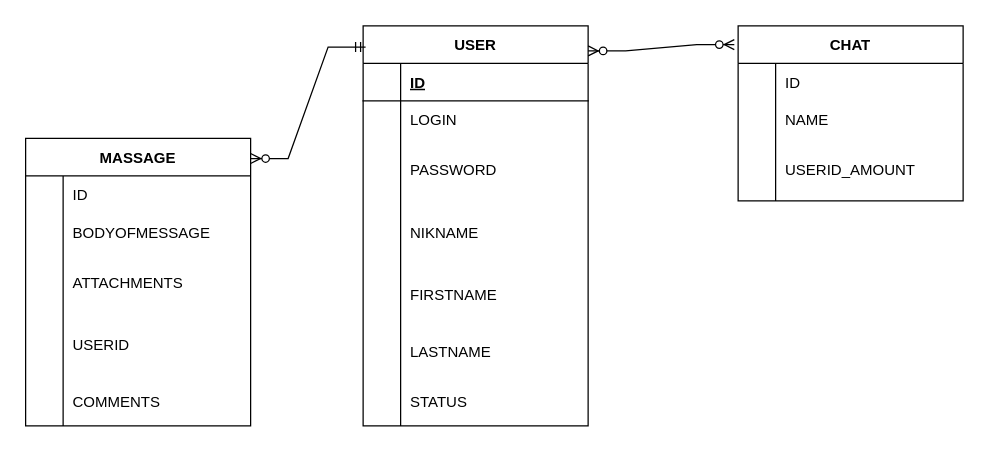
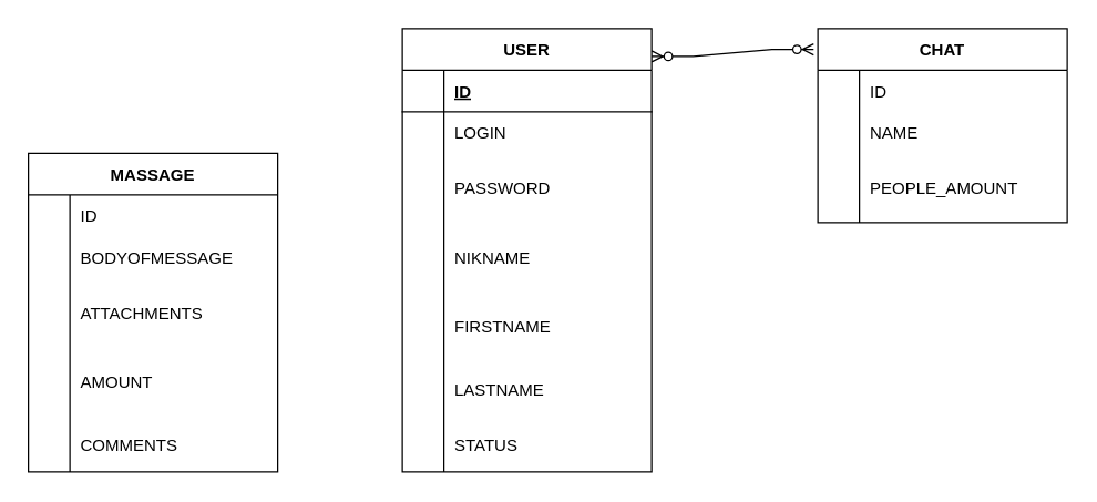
- <mxCell id="50" value="" style="edgeStyle=entityRelationEdgeStyle;fontSize=12;html=1;endArrow=ERzeroToMany;startArrow=ERmandOne;rounded=0;entryX=1;entryY=0.07;entryDx=0;entryDy=0;entryPerimeter=0;exitX=0.011;exitY=0.053;exitDx=0;exitDy=0;exitPerimeter=0;" edge="1" parent="1" source="2" target="34"><mxGeometry width="100" height="100" relative="1" as="geometry"><mxPoint x="440" y="70" as="sourcePoint" /><mxPoint x="510" y="210" as="targetPoint" /></mxGeometry></mxCell>
- <mxCell id="33" value="USERID_AMOUNT" style="shape=partialRectangle;connectable=0;fillColor=none;top=0;left=0;bottom=0;right=0;align=left;spacingLeft=6;overflow=hidden;" parent="31" vertex="1"><mxGeometry x="30" width="150" height="50" as="geometry"><mxRectangle width="150" height="50" as="alternateBounds" /></mxGeometry></mxCell>
+ <mxCell id="33" value="PEOPLE_AMOUNT" style="shape=partialRectangle;connectable=0;fillColor=none;top=0;left=0;bottom=0;right=0;align=left;spacingLeft=6;overflow=hidden;" parent="31" vertex="1"><mxGeometry x="30" width="150" height="50" as="geometry"><mxRectangle width="150" height="50" as="alternateBounds" /></mxGeometry></mxCell>
- <mxCell id="46" value="USERID" style="shape=partialRectangle;connectable=0;fillColor=none;top=0;left=0;bottom=0;right=0;align=left;spacingLeft=6;overflow=hidden;" parent="44" vertex="1"><mxGeometry x="30" width="150" height="50" as="geometry"><mxRectangle width="150" height="50" as="alternateBounds" /></mxGeometry></mxCell>
+ <mxCell id="46" value="AMOUNT" style="shape=partialRectangle;connectable=0;fillColor=none;top=0;left=0;bottom=0;right=0;align=left;spacingLeft=6;overflow=hidden;" parent="44" vertex="1"><mxGeometry x="30" width="150" height="50" as="geometry"><mxRectangle width="150" height="50" as="alternateBounds" /></mxGeometry></mxCell>
